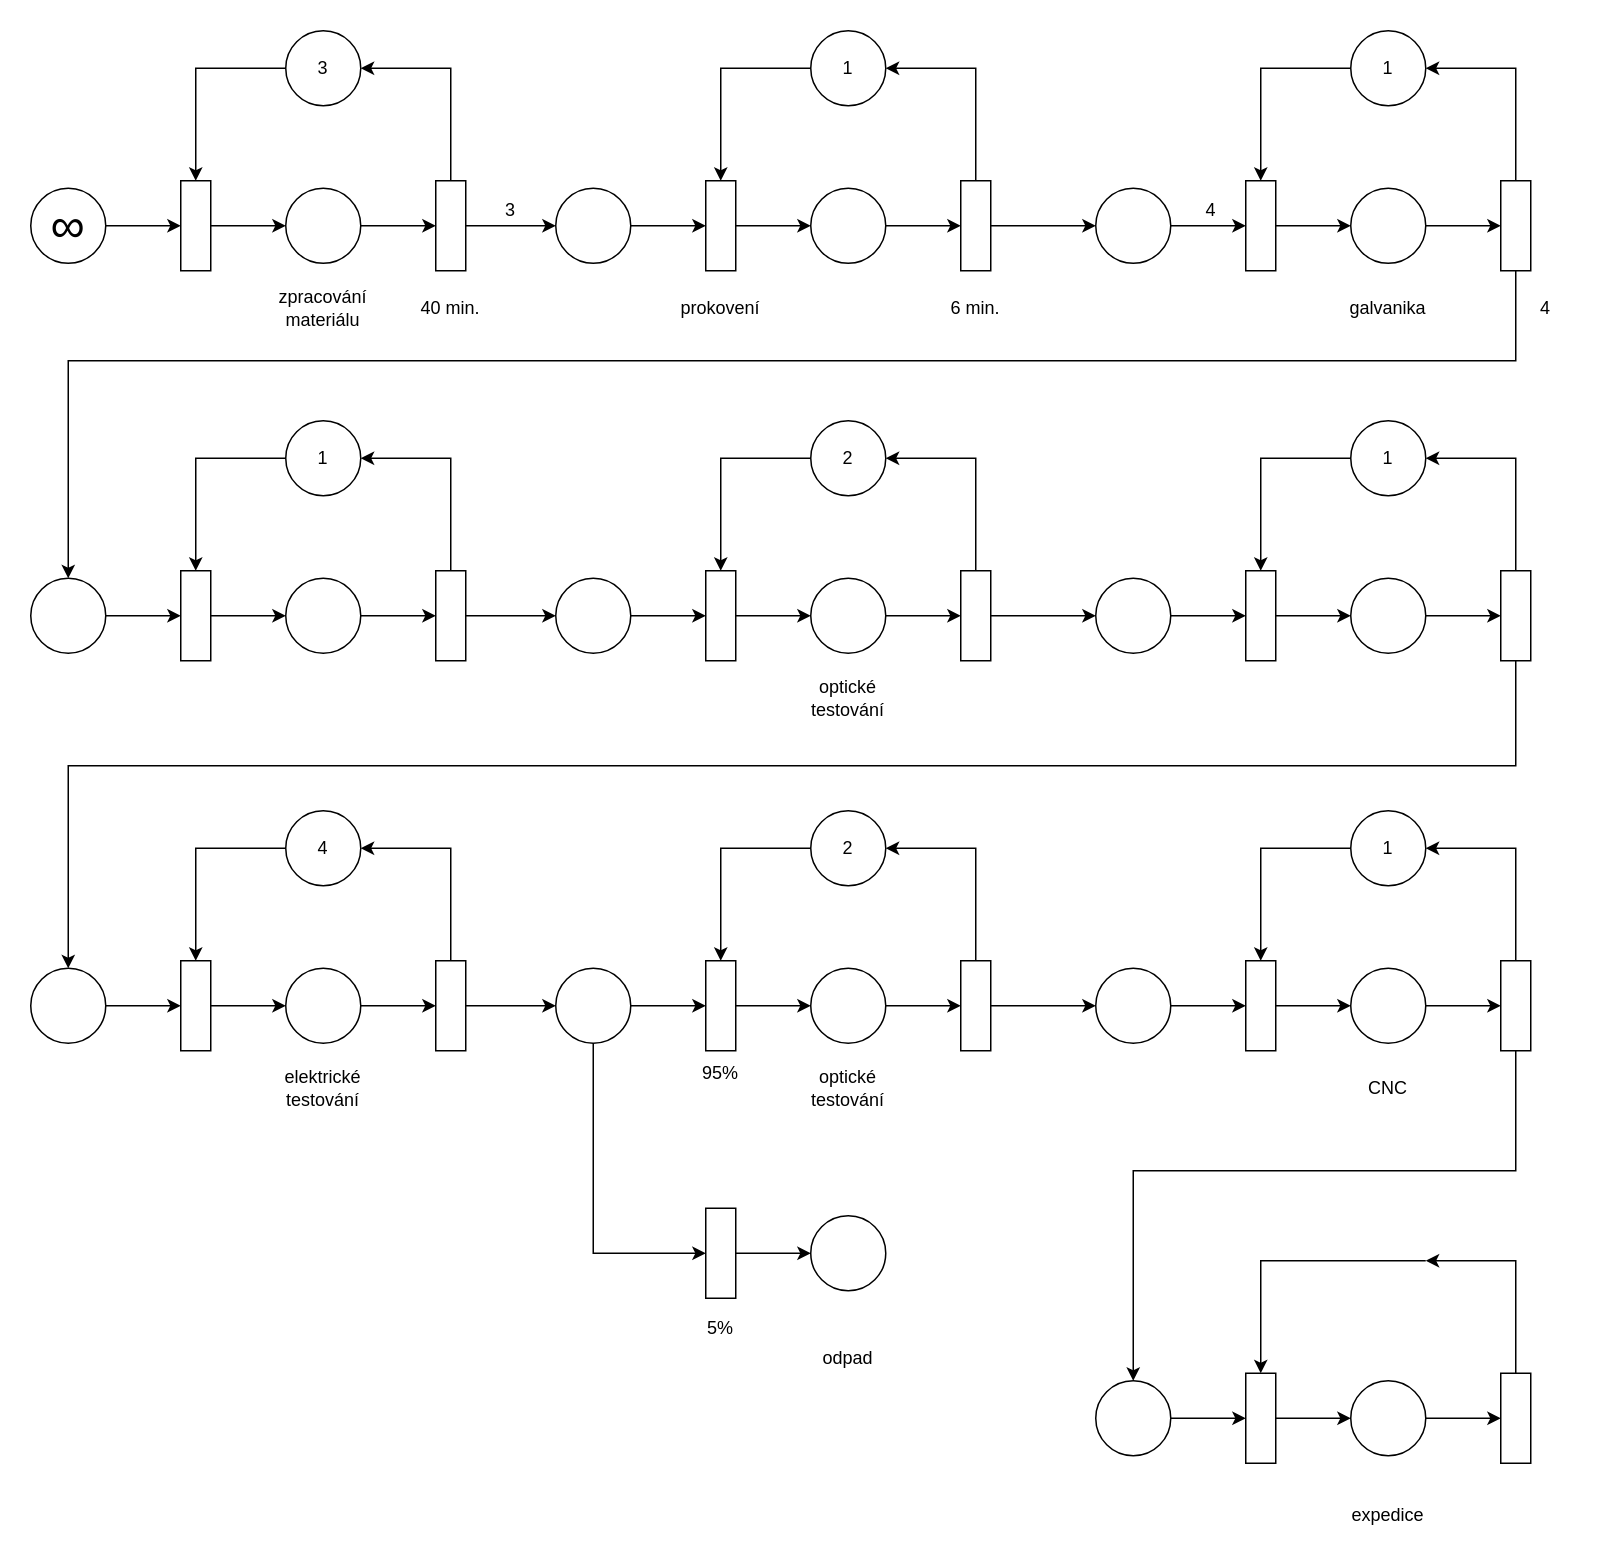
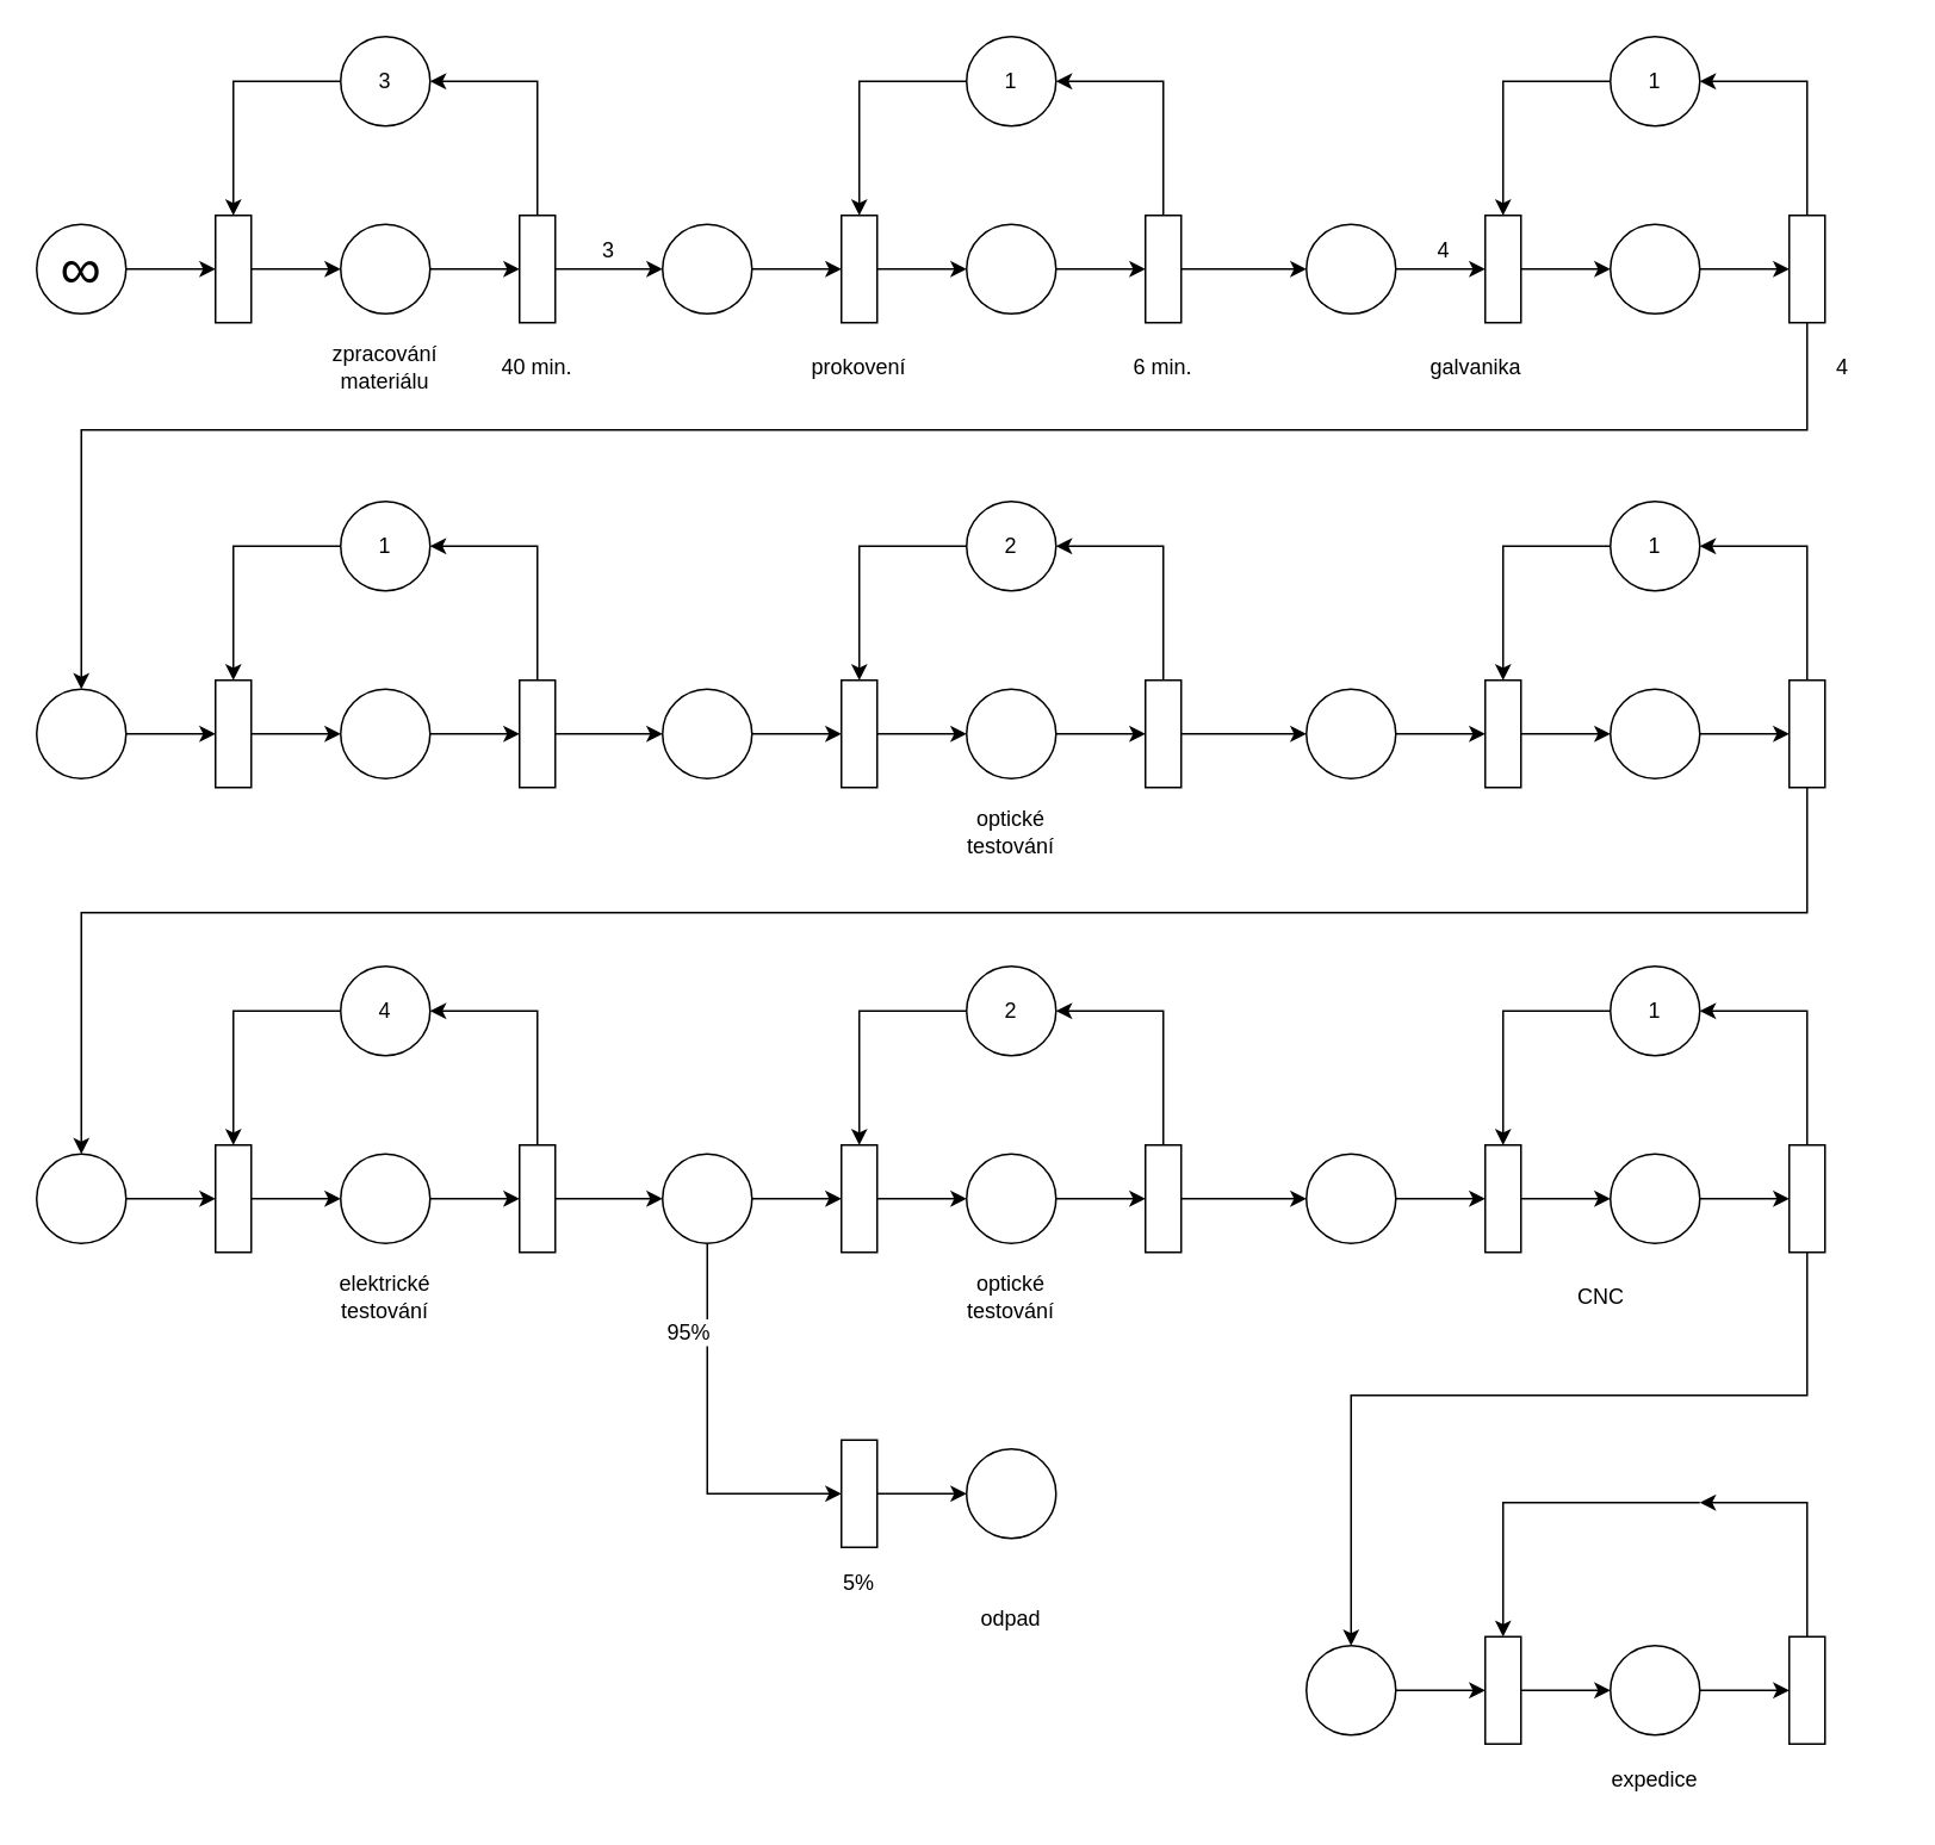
- <mxCell id="70" value="galvanika" style="text;html=1;strokeColor=none;fillColor=none;align=center;verticalAlign=middle;whiteSpace=wrap;rounded=0;labelBackgroundColor=#FFFFFF;fontColor=#000000;" vertex="1" parent="1"><mxGeometry x="895" y="190" width="60" height="30" as="geometry" /></mxCell>
+ <mxCell id="70" value="galvanika" style="text;html=1;strokeColor=none;fillColor=none;align=center;verticalAlign=middle;whiteSpace=wrap;rounded=0;labelBackgroundColor=#FFFFFF;fontColor=#000000;" vertex="1" parent="1"><mxGeometry x="795" y="190" width="60" height="30" as="geometry" /></mxCell>
- <mxCell id="115" value="95%" style="text;html=1;strokeColor=none;fillColor=none;align=center;verticalAlign=middle;whiteSpace=wrap;rounded=0;labelBackgroundColor=#FFFFFF;fontColor=#000000;" vertex="1" parent="1"><mxGeometry x="450" y="700" width="60" height="30" as="geometry" /></mxCell>
+ <mxCell id="115" value="95%" style="text;html=1;strokeColor=none;fillColor=none;align=center;verticalAlign=middle;whiteSpace=wrap;rounded=0;labelBackgroundColor=#FFFFFF;fontColor=#000000;" vertex="1" parent="1"><mxGeometry x="355" y="730" width="60" height="30" as="geometry" /></mxCell>
- <mxCell id="108" value="CNC" style="text;html=1;strokeColor=none;fillColor=none;align=center;verticalAlign=middle;whiteSpace=wrap;rounded=0;labelBackgroundColor=#FFFFFF;fontColor=#000000;" vertex="1" parent="1"><mxGeometry x="895" y="710" width="60" height="30" as="geometry" /></mxCell>
+ <mxCell id="108" value="CNC" style="text;html=1;strokeColor=none;fillColor=none;align=center;verticalAlign=middle;whiteSpace=wrap;rounded=0;labelBackgroundColor=#FFFFFF;fontColor=#000000;" vertex="1" parent="1"><mxGeometry x="865" y="710" width="60" height="30" as="geometry" /></mxCell>
- <mxCell id="127" value="expedice" style="text;html=1;strokeColor=none;fillColor=none;align=center;verticalAlign=middle;whiteSpace=wrap;rounded=0;labelBackgroundColor=#FFFFFF;fontColor=#000000;" vertex="1" parent="1"><mxGeometry x="895" y="995" width="60" height="30" as="geometry" /></mxCell>
+ <mxCell id="127" value="expedice" style="text;html=1;strokeColor=none;fillColor=none;align=center;verticalAlign=middle;whiteSpace=wrap;rounded=0;labelBackgroundColor=#FFFFFF;fontColor=#000000;" vertex="1" parent="1"><mxGeometry x="895" y="980" width="60" height="30" as="geometry" /></mxCell>
